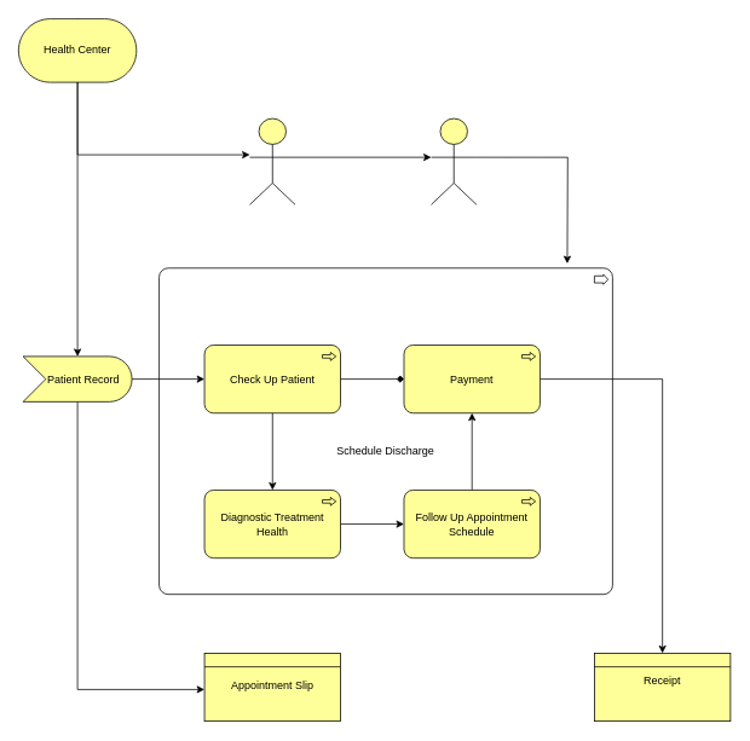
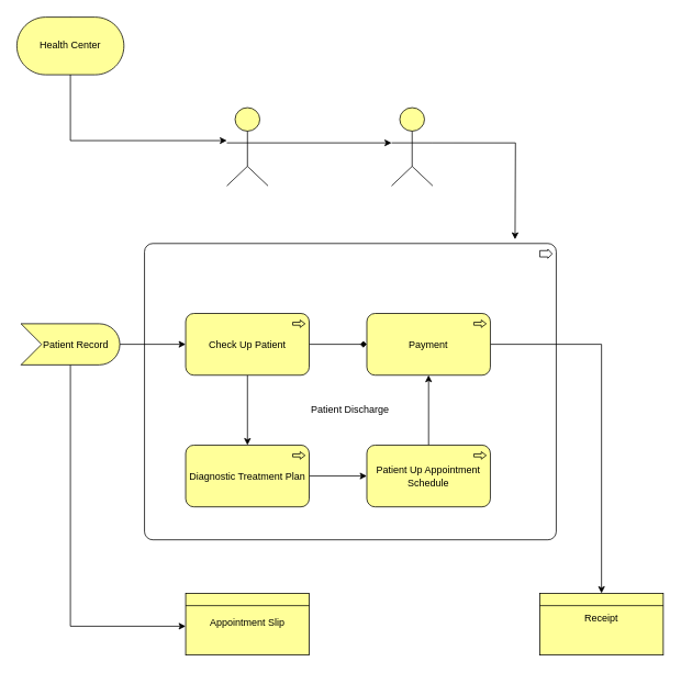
- <mxCell id="2" value="" style="edgeStyle=orthogonalEdgeStyle;rounded=0;orthogonalLoop=1;jettySize=auto;html=1;" parent="1" source="4" target="7" edge="1"><mxGeometry relative="1" as="geometry" /></mxCell>
- <mxCell id="18" value="&lt;br&gt;&lt;br&gt;&lt;br&gt;Schedule Discharge" style="html=1;outlineConnect=0;whiteSpace=wrap;fillColor=none;shape=mxgraph.archimate.business;busType=process" vertex="1" parent="1"><mxGeometry x="175" y="295" width="500" height="360" as="geometry" /></mxCell>
+ <mxCell id="18" value="&lt;br&gt;&lt;br&gt;&lt;br&gt;Patient Discharge" style="html=1;outlineConnect=0;whiteSpace=wrap;fillColor=none;shape=mxgraph.archimate.business;busType=process" vertex="1" parent="1"><mxGeometry x="175" y="295" width="500" height="360" as="geometry" /></mxCell>
- <mxCell id="12" value="Diagnostic Treatment Health" style="html=1;outlineConnect=0;whiteSpace=wrap;fillColor=#ffff99;shape=mxgraph.archimate3.application;appType=proc;archiType=rounded;" parent="1" vertex="1"><mxGeometry x="225" y="540" width="150" height="75" as="geometry" /></mxCell>
+ <mxCell id="12" value="Diagnostic Treatment Plan" style="html=1;outlineConnect=0;whiteSpace=wrap;fillColor=#ffff99;shape=mxgraph.archimate3.application;appType=proc;archiType=rounded;" parent="1" vertex="1"><mxGeometry x="225" y="540" width="150" height="75" as="geometry" /></mxCell>
- <mxCell id="14" value="Follow Up Appointment Schedule" style="html=1;outlineConnect=0;whiteSpace=wrap;fillColor=#ffff99;shape=mxgraph.archimate3.application;appType=proc;archiType=rounded;" parent="1" vertex="1"><mxGeometry x="445" y="540" width="150" height="75" as="geometry" /></mxCell>
+ <mxCell id="14" value="Patient Up Appointment Schedule" style="html=1;outlineConnect=0;whiteSpace=wrap;fillColor=#ffff99;shape=mxgraph.archimate3.application;appType=proc;archiType=rounded;" parent="1" vertex="1"><mxGeometry x="445" y="540" width="150" height="75" as="geometry" /></mxCell>
